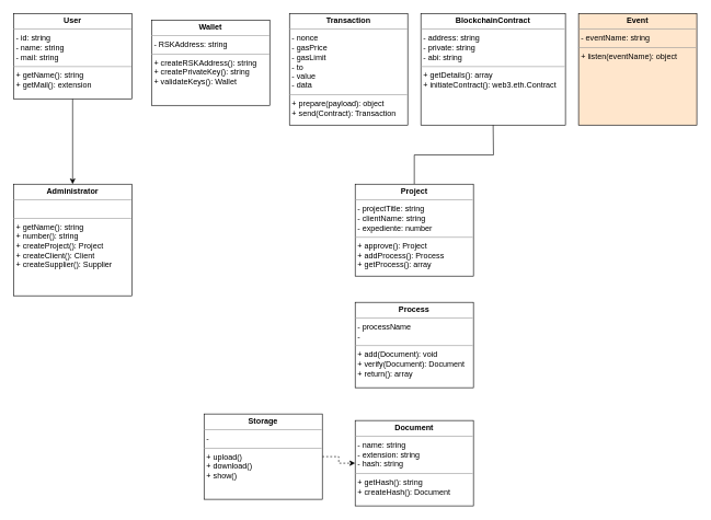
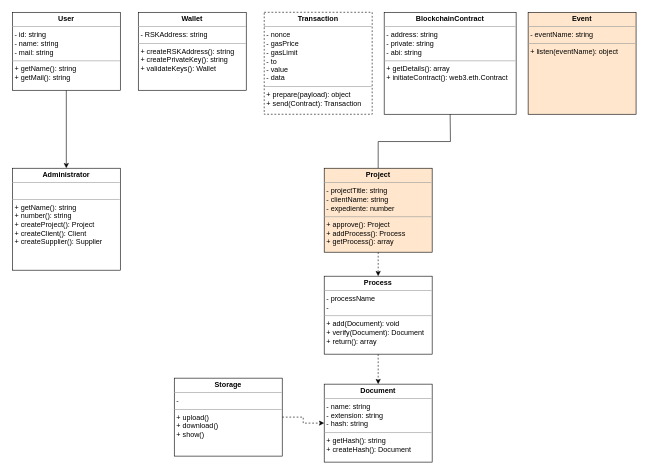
- <mxCell id="9" value="&lt;p style=&quot;margin: 0px ; margin-top: 4px ; text-align: center&quot;&gt;&lt;b&gt;User&lt;/b&gt;&lt;/p&gt;&lt;hr size=&quot;1&quot;&gt;&lt;p style=&quot;margin: 0px ; margin-left: 4px&quot;&gt;- id: string&lt;br&gt;&lt;/p&gt;&lt;p style=&quot;margin: 0px ; margin-left: 4px&quot;&gt;- name: string&lt;/p&gt;&lt;p style=&quot;margin: 0px ; margin-left: 4px&quot;&gt;- mail: string&lt;/p&gt;&lt;hr size=&quot;1&quot;&gt;&lt;p style=&quot;margin: 0px ; margin-left: 4px&quot;&gt;+ getName(): string&lt;/p&gt;&lt;p style=&quot;margin: 0px ; margin-left: 4px&quot;&gt;+ getMail(): extension&lt;/p&gt;" style="verticalAlign=top;align=left;overflow=fill;fontSize=12;fontFamily=Helvetica;html=1;" parent="1" vertex="1"><mxGeometry x="20" y="20" width="180" height="130" as="geometry" /></mxCell>
+ <mxCell id="9" value="&lt;p style=&quot;margin: 0px ; margin-top: 4px ; text-align: center&quot;&gt;&lt;b&gt;User&lt;/b&gt;&lt;/p&gt;&lt;hr size=&quot;1&quot;&gt;&lt;p style=&quot;margin: 0px ; margin-left: 4px&quot;&gt;- id: string&lt;br&gt;&lt;/p&gt;&lt;p style=&quot;margin: 0px ; margin-left: 4px&quot;&gt;- name: string&lt;/p&gt;&lt;p style=&quot;margin: 0px ; margin-left: 4px&quot;&gt;- mail: string&lt;/p&gt;&lt;hr size=&quot;1&quot;&gt;&lt;p style=&quot;margin: 0px ; margin-left: 4px&quot;&gt;+ getName(): string&lt;/p&gt;&lt;p style=&quot;margin: 0px ; margin-left: 4px&quot;&gt;+ getMail(): string&lt;/p&gt;" style="verticalAlign=top;align=left;overflow=fill;fontSize=12;fontFamily=Helvetica;html=1;" parent="1" vertex="1"><mxGeometry x="20" y="20" width="180" height="130" as="geometry" /></mxCell>
- <mxCell id="7" value="&lt;p style=&quot;margin: 0px ; margin-top: 4px ; text-align: center&quot;&gt;&lt;b&gt;Wallet&lt;/b&gt;&lt;/p&gt;&lt;hr size=&quot;1&quot;&gt;&lt;p style=&quot;margin: 0px ; margin-left: 4px&quot;&gt;- RSKAddress: string&lt;/p&gt;&lt;hr size=&quot;1&quot;&gt;&lt;p style=&quot;margin: 0px ; margin-left: 4px&quot;&gt;+ createRSKAddress(): string&lt;/p&gt;&lt;p style=&quot;margin: 0px ; margin-left: 4px&quot;&gt;+ createPrivateKey(): string&lt;/p&gt;&lt;p style=&quot;margin: 0px ; margin-left: 4px&quot;&gt;+ validateKeys(): Wallet&lt;br&gt;&lt;/p&gt;" style="verticalAlign=top;align=left;overflow=fill;fontSize=12;fontFamily=Helvetica;html=1;" parent="1" vertex="1"><mxGeometry x="230" y="30" width="180" height="130" as="geometry" /></mxCell>
+ <mxCell id="7" value="&lt;p style=&quot;margin: 0px ; margin-top: 4px ; text-align: center&quot;&gt;&lt;b&gt;Wallet&lt;/b&gt;&lt;/p&gt;&lt;hr size=&quot;1&quot;&gt;&lt;p style=&quot;margin: 0px ; margin-left: 4px&quot;&gt;- RSKAddress: string&lt;/p&gt;&lt;hr size=&quot;1&quot;&gt;&lt;p style=&quot;margin: 0px ; margin-left: 4px&quot;&gt;+ createRSKAddress(): string&lt;/p&gt;&lt;p style=&quot;margin: 0px ; margin-left: 4px&quot;&gt;+ createPrivateKey(): string&lt;/p&gt;&lt;p style=&quot;margin: 0px ; margin-left: 4px&quot;&gt;+ validateKeys(): Wallet&lt;br&gt;&lt;/p&gt;" style="verticalAlign=top;align=left;overflow=fill;fontSize=12;fontFamily=Helvetica;html=1;" parent="1" vertex="1"><mxGeometry x="230" y="20" width="180" height="130" as="geometry" /></mxCell>
- <mxCell id="13" value="&lt;p style=&quot;margin: 0px ; margin-top: 4px ; text-align: center&quot;&gt;&lt;b&gt;Transaction&lt;/b&gt;&lt;/p&gt;&lt;hr size=&quot;1&quot;&gt;&lt;p style=&quot;margin: 0px ; margin-left: 4px&quot;&gt;&lt;span&gt;- nonce&lt;/span&gt;&lt;/p&gt;&lt;p style=&quot;margin: 0px ; margin-left: 4px&quot;&gt;&lt;span&gt;- gasPrice&lt;/span&gt;&lt;/p&gt;&lt;p style=&quot;margin: 0px ; margin-left: 4px&quot;&gt;&lt;span&gt;- gasLimit&lt;/span&gt;&lt;/p&gt;&lt;p style=&quot;margin: 0px ; margin-left: 4px&quot;&gt;&lt;span&gt;- to&lt;/span&gt;&lt;br&gt;&lt;/p&gt;&lt;p style=&quot;margin: 0px ; margin-left: 4px&quot;&gt;&lt;span&gt;- value&lt;/span&gt;&lt;/p&gt;&lt;p style=&quot;margin: 0px ; margin-left: 4px&quot;&gt;&lt;span&gt;- data&lt;/span&gt;&lt;/p&gt;&lt;hr size=&quot;1&quot;&gt;&lt;p style=&quot;margin: 0px ; margin-left: 4px&quot;&gt;&lt;span&gt;+ prepare(payload): object&lt;/span&gt;&lt;br&gt;&lt;/p&gt;&lt;p style=&quot;margin: 0px 0px 0px 4px&quot;&gt;+ send(Contract): Transaction&lt;br&gt;&lt;/p&gt;&lt;div&gt;&lt;br&gt;&lt;/div&gt;" style="verticalAlign=top;align=left;overflow=fill;fontSize=12;fontFamily=Helvetica;html=1;" parent="1" vertex="1"><mxGeometry x="440" y="20" width="180" height="170" as="geometry" /></mxCell>
+ <mxCell id="13" value="&lt;p style=&quot;margin: 0px ; margin-top: 4px ; text-align: center&quot;&gt;&lt;b&gt;Transaction&lt;/b&gt;&lt;/p&gt;&lt;hr size=&quot;1&quot;&gt;&lt;p style=&quot;margin: 0px ; margin-left: 4px&quot;&gt;&lt;span&gt;- nonce&lt;/span&gt;&lt;/p&gt;&lt;p style=&quot;margin: 0px ; margin-left: 4px&quot;&gt;&lt;span&gt;- gasPrice&lt;/span&gt;&lt;/p&gt;&lt;p style=&quot;margin: 0px ; margin-left: 4px&quot;&gt;&lt;span&gt;- gasLimit&lt;/span&gt;&lt;/p&gt;&lt;p style=&quot;margin: 0px ; margin-left: 4px&quot;&gt;&lt;span&gt;- to&lt;/span&gt;&lt;br&gt;&lt;/p&gt;&lt;p style=&quot;margin: 0px ; margin-left: 4px&quot;&gt;&lt;span&gt;- value&lt;/span&gt;&lt;/p&gt;&lt;p style=&quot;margin: 0px ; margin-left: 4px&quot;&gt;&lt;span&gt;- data&lt;/span&gt;&lt;/p&gt;&lt;hr size=&quot;1&quot;&gt;&lt;p style=&quot;margin: 0px ; margin-left: 4px&quot;&gt;&lt;span&gt;+ prepare(payload): object&lt;/span&gt;&lt;br&gt;&lt;/p&gt;&lt;p style=&quot;margin: 0px 0px 0px 4px&quot;&gt;+ send(Contract): Transaction&lt;br&gt;&lt;/p&gt;&lt;div&gt;&lt;br&gt;&lt;/div&gt;" style="verticalAlign=top;align=left;overflow=fill;fontSize=12;fontFamily=Helvetica;html=1;dashed=1;" parent="1" vertex="1"><mxGeometry x="440" y="20" width="180" height="170" as="geometry" /></mxCell>
- <mxCell id="6" value="&lt;p style=&quot;margin: 0px ; margin-top: 4px ; text-align: center&quot;&gt;&lt;b&gt;Project&lt;/b&gt;&lt;/p&gt;&lt;hr size=&quot;1&quot;&gt;&lt;p style=&quot;margin: 0px ; margin-left: 4px&quot;&gt;- projectTitle: string&lt;/p&gt;&lt;p style=&quot;margin: 0px ; margin-left: 4px&quot;&gt;- clientName: string&lt;/p&gt;&lt;p style=&quot;margin: 0px ; margin-left: 4px&quot;&gt;- expediente: number&lt;/p&gt;&lt;hr size=&quot;1&quot;&gt;&lt;p style=&quot;margin: 0px ; margin-left: 4px&quot;&gt;+ approve(): Project&lt;/p&gt;&lt;p style=&quot;margin: 0px ; margin-left: 4px&quot;&gt;+ addProcess(): Process&lt;/p&gt;&lt;p style=&quot;margin: 0px ; margin-left: 4px&quot;&gt;+ getProcess(): array&lt;/p&gt;" style="verticalAlign=top;align=left;overflow=fill;fontSize=12;fontFamily=Helvetica;html=1;" parent="1" vertex="1"><mxGeometry x="540" y="280" width="180" height="140" as="geometry" /></mxCell>
+ <mxCell id="6" value="&lt;p style=&quot;margin: 0px ; margin-top: 4px ; text-align: center&quot;&gt;&lt;b&gt;Project&lt;/b&gt;&lt;/p&gt;&lt;hr size=&quot;1&quot;&gt;&lt;p style=&quot;margin: 0px ; margin-left: 4px&quot;&gt;- projectTitle: string&lt;/p&gt;&lt;p style=&quot;margin: 0px ; margin-left: 4px&quot;&gt;- clientName: string&lt;/p&gt;&lt;p style=&quot;margin: 0px ; margin-left: 4px&quot;&gt;- expediente: number&lt;/p&gt;&lt;hr size=&quot;1&quot;&gt;&lt;p style=&quot;margin: 0px ; margin-left: 4px&quot;&gt;+ approve(): Project&lt;/p&gt;&lt;p style=&quot;margin: 0px ; margin-left: 4px&quot;&gt;+ addProcess(): Process&lt;/p&gt;&lt;p style=&quot;margin: 0px ; margin-left: 4px&quot;&gt;+ getProcess(): array&lt;/p&gt;" style="verticalAlign=top;align=left;overflow=fill;fontSize=12;fontFamily=Helvetica;html=1;fillColor=#ffe6cc;" parent="1" vertex="1"><mxGeometry x="540" y="280" width="180" height="140" as="geometry" /></mxCell>
+ <mxCell id="4" style="edgeStyle=orthogonalEdgeStyle;rounded=0;orthogonalLoop=1;jettySize=auto;html=1;exitX=0.5;exitY=1;exitDx=0;exitDy=0;entryX=0.5;entryY=0;entryDx=0;entryDy=0;startArrow=none;startFill=0;dashed=1;" parent="1" source="6" target="11" edge="1"><mxGeometry relative="1" as="geometry" /></mxCell>
+ <mxCell id="10" style="edgeStyle=orthogonalEdgeStyle;rounded=0;orthogonalLoop=1;jettySize=auto;html=1;exitX=0.5;exitY=1;exitDx=0;exitDy=0;entryX=0.5;entryY=0;entryDx=0;entryDy=0;startArrow=none;startFill=0;dashed=1;" parent="1" source="11" target="3" edge="1"><mxGeometry relative="1" as="geometry" /></mxCell>
- <mxCell id="15" value="&lt;p style=&quot;margin: 0px ; margin-top: 4px ; text-align: center&quot;&gt;&lt;b&gt;Storage&lt;/b&gt;&lt;/p&gt;&lt;hr size=&quot;1&quot;&gt;&lt;p style=&quot;margin: 0px ; margin-left: 4px&quot;&gt;-&amp;nbsp;&lt;br&gt;&lt;/p&gt;&lt;hr size=&quot;1&quot;&gt;&lt;p style=&quot;margin: 0px ; margin-left: 4px&quot;&gt;+ upload()&lt;/p&gt;&lt;p style=&quot;margin: 0px ; margin-left: 4px&quot;&gt;+ download()&lt;/p&gt;&lt;p style=&quot;margin: 0px ; margin-left: 4px&quot;&gt;+ show()&lt;/p&gt;" style="verticalAlign=top;align=left;overflow=fill;fontSize=12;fontFamily=Helvetica;html=1;" parent="1" vertex="1"><mxGeometry x="310" y="630" width="180" height="130" as="geometry" /></mxCell>
+ <mxCell id="15" value="&lt;p style=&quot;margin: 0px ; margin-top: 4px ; text-align: center&quot;&gt;&lt;b&gt;Storage&lt;/b&gt;&lt;/p&gt;&lt;hr size=&quot;1&quot;&gt;&lt;p style=&quot;margin: 0px ; margin-left: 4px&quot;&gt;-&amp;nbsp;&lt;br&gt;&lt;/p&gt;&lt;hr size=&quot;1&quot;&gt;&lt;p style=&quot;margin: 0px ; margin-left: 4px&quot;&gt;+ upload()&lt;/p&gt;&lt;p style=&quot;margin: 0px ; margin-left: 4px&quot;&gt;+ download()&lt;/p&gt;&lt;p style=&quot;margin: 0px ; margin-left: 4px&quot;&gt;+ show()&lt;/p&gt;" style="verticalAlign=top;align=left;overflow=fill;fontSize=12;fontFamily=Helvetica;html=1;" parent="1" vertex="1"><mxGeometry x="290" y="630" width="180" height="130" as="geometry" /></mxCell>
